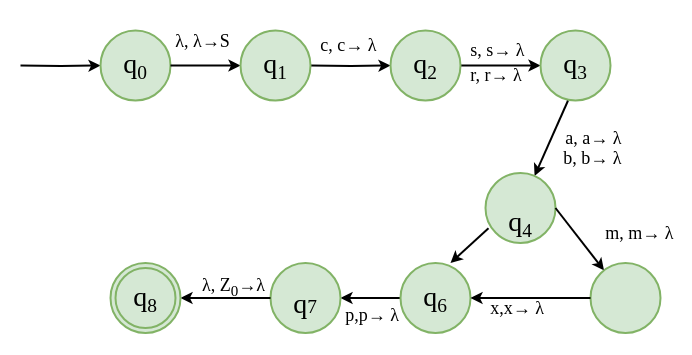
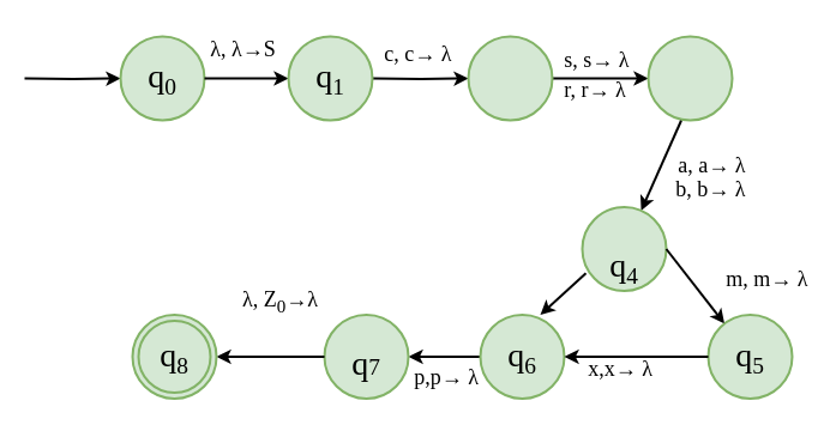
- <mxCell id="6" value="&lt;p&gt;&lt;span style=&quot;font-family: &amp;#34;georgia&amp;#34; ; font-size: 28px&quot;&gt;q&lt;/span&gt;&lt;span style=&quot;font-family: &amp;#34;georgia&amp;#34; ; font-size: 23.333px&quot;&gt;&lt;sub&gt;2&lt;/sub&gt;&lt;/span&gt;&lt;br&gt;&lt;/p&gt;" style="text;html=1;strokeColor=none;fillColor=none;align=center;verticalAlign=middle;whiteSpace=wrap;rounded=0;fontFamily=calibiri;" vertex="1" parent="1"><mxGeometry x="400" y="50" width="50" height="30" as="geometry" /></mxCell>
- <mxCell id="7" value="&lt;p&gt;&lt;font face=&quot;Georgia&quot;&gt;&lt;span style=&quot;font-size: 28px&quot;&gt;q&lt;/span&gt;&lt;span style=&quot;font-size: 23.333px&quot;&gt;&lt;sub&gt;3&lt;/sub&gt;&lt;/span&gt;&lt;/font&gt;&lt;/p&gt;" style="text;html=1;strokeColor=none;fillColor=none;align=center;verticalAlign=middle;whiteSpace=wrap;rounded=0;fontFamily=calibiri;" vertex="1" parent="1"><mxGeometry x="550" y="50" width="50" height="30" as="geometry" /></mxCell>
- <mxCell id="38" value="&lt;font style=&quot;font-size: 18px&quot; face=&quot;Times New Roman&quot;&gt;λ, Z&lt;sub&gt;0&lt;/sub&gt;→λ&lt;/font&gt;" style="text;html=1;" vertex="1" parent="1"><mxGeometry x="200" y="267.5" width="60" height="30" as="geometry" /></mxCell>
+ <mxCell id="38" value="&lt;font style=&quot;font-size: 18px&quot; face=&quot;Times New Roman&quot;&gt;λ, Z&lt;sub&gt;0&lt;/sub&gt;→λ&lt;/font&gt;" style="text;html=1;" vertex="1" parent="1"><mxGeometry x="200" y="232.5" width="60" height="30" as="geometry" /></mxCell>
+ <mxCell id="16" value="&lt;p&gt;&lt;font face=&quot;Georgia&quot;&gt;&lt;span style=&quot;font-size: 28px&quot;&gt;q&lt;/span&gt;&lt;span style=&quot;font-size: 23.333px&quot;&gt;&lt;sub&gt;5&lt;/sub&gt;&lt;/span&gt;&lt;/font&gt;&lt;/p&gt;" style="text;html=1;strokeColor=none;fillColor=none;align=center;verticalAlign=middle;whiteSpace=wrap;rounded=0;fontFamily=calibiri;" vertex="1" parent="1"><mxGeometry x="600" y="282.5" width="50" height="30" as="geometry" /></mxCell>
